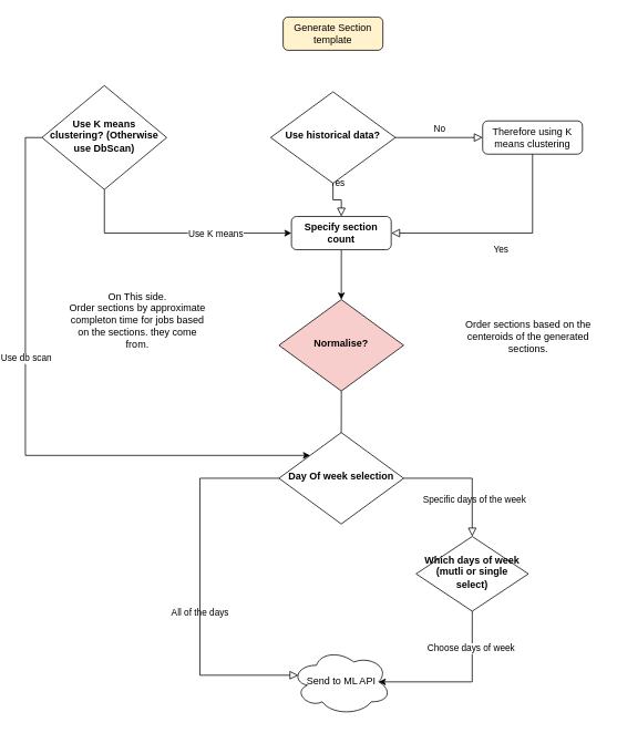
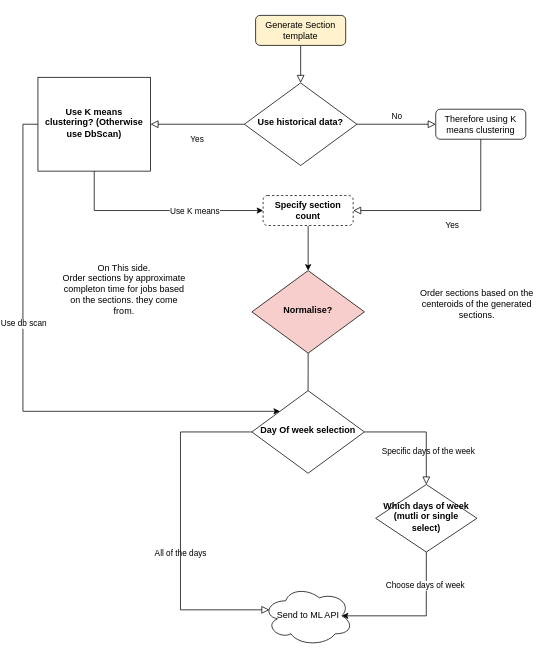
+ <mxCell id="2" value="" style="rounded=0;html=1;jettySize=auto;orthogonalLoop=1;fontSize=11;endArrow=block;endFill=0;endSize=8;strokeWidth=1;shadow=0;labelBackgroundColor=none;edgeStyle=orthogonalEdgeStyle;" parent="1" source="3" target="6" edge="1"><mxGeometry relative="1" as="geometry" /></mxCell>
- <mxCell id="12" value="Use K means clustering? (Otherwise use DbScan)" style="rhombus;whiteSpace=wrap;html=1;shadow=0;fontFamily=Helvetica;fontSize=12;align=center;strokeWidth=1;spacing=6;spacingTop=-4;fontStyle=1" parent="1" vertex="1"><mxGeometry x="40" y="102.5" width="150" height="125" as="geometry" /></mxCell>
+ <mxCell id="12" value="Use K means clustering? (Otherwise use DbScan)" style="whiteSpace=wrap;html=1;shadow=0;fontFamily=Helvetica;fontSize=12;align=center;strokeWidth=1;spacing=6;spacingTop=-4;fontStyle=1;rounded=0;" parent="1" vertex="1"><mxGeometry x="40" y="102.5" width="150" height="125" as="geometry" /></mxCell>
- <mxCell id="4" value="Yes" style="rounded=0;html=1;jettySize=auto;orthogonalLoop=1;fontSize=11;endArrow=block;endFill=0;endSize=8;strokeWidth=1;shadow=0;labelBackgroundColor=none;edgeStyle=orthogonalEdgeStyle;" parent="1" source="6" target="14" edge="1"><mxGeometry y="20" relative="1" as="geometry"><mxPoint as="offset" /></mxGeometry></mxCell>
+ <mxCell id="4" value="Yes" style="rounded=0;html=1;jettySize=auto;orthogonalLoop=1;fontSize=11;endArrow=block;endFill=0;endSize=8;strokeWidth=1;shadow=0;labelBackgroundColor=none;edgeStyle=orthogonalEdgeStyle;" parent="1" source="6" target="12" edge="1"><mxGeometry y="20" relative="1" as="geometry"><mxPoint as="offset" /></mxGeometry></mxCell>
- <mxCell id="14" value="Specify section count" style="rounded=1;whiteSpace=wrap;html=1;fontSize=12;glass=0;strokeWidth=1;shadow=0;fontStyle=1" parent="1" vertex="1"><mxGeometry x="340" y="260" width="120" height="40" as="geometry" /></mxCell>
+ <mxCell id="14" value="Specify section count" style="rounded=1;whiteSpace=wrap;html=1;fontSize=12;glass=0;strokeWidth=1;shadow=0;fontStyle=1;dashed=1;" parent="1" vertex="1"><mxGeometry x="340" y="260" width="120" height="40" as="geometry" /></mxCell>
